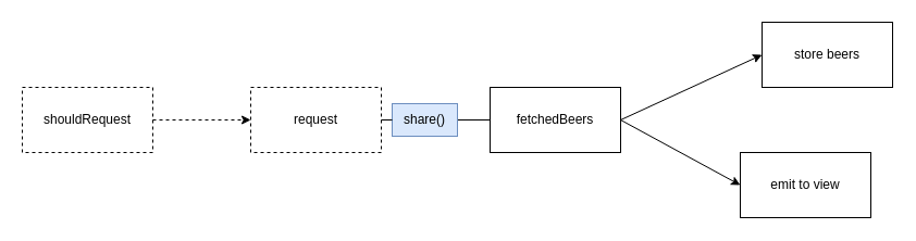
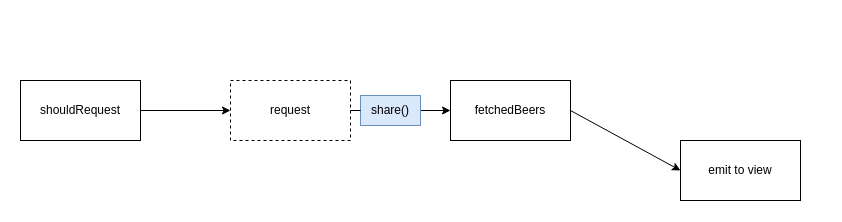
- <mxCell id="5" value="store beers" style="rounded=0;whiteSpace=wrap;html=1;" vertex="1" parent="1"><mxGeometry x="700" y="20" width="120" height="60" as="geometry" /></mxCell>
- <mxCell id="9" value="" style="endArrow=classic;html=1;rounded=0;exitX=1;exitY=0.5;exitDx=0;exitDy=0;entryX=0;entryY=0.5;entryDx=0;entryDy=0;" edge="1" parent="1" source="4" target="5"><mxGeometry width="50" height="50" relative="1" as="geometry"><mxPoint x="410" y="120" as="sourcePoint" /><mxPoint x="460" y="120" as="targetPoint" /></mxGeometry></mxCell>
- <mxCell id="2" value="shouldRequest" style="rounded=0;whiteSpace=wrap;html=1;dashed=1;" vertex="1" parent="1"><mxGeometry x="20" y="80" width="120" height="60" as="geometry" /></mxCell>
+ <mxCell id="2" value="shouldRequest" style="rounded=0;whiteSpace=wrap;html=1;" vertex="1" parent="1"><mxGeometry x="20" y="80" width="120" height="60" as="geometry" /></mxCell>
- <mxCell id="7" value="" style="endArrow=classic;html=1;rounded=0;exitX=1;exitY=0.5;exitDx=0;exitDy=0;entryX=0;entryY=0.5;entryDx=0;entryDy=0;dashed=1;" edge="1" parent="1" source="2" target="3"><mxGeometry width="50" height="50" relative="1" as="geometry"><mxPoint x="400" y="240" as="sourcePoint" /><mxPoint x="450" y="190" as="targetPoint" /></mxGeometry></mxCell>
+ <mxCell id="7" value="" style="endArrow=classic;html=1;rounded=0;exitX=1;exitY=0.5;exitDx=0;exitDy=0;entryX=0;entryY=0.5;entryDx=0;entryDy=0;" edge="1" parent="1" source="2" target="3"><mxGeometry width="50" height="50" relative="1" as="geometry"><mxPoint x="400" y="240" as="sourcePoint" /><mxPoint x="450" y="190" as="targetPoint" /></mxGeometry></mxCell>
- <mxCell id="8" value="" style="endArrow=none;html=1;rounded=0;exitX=1;exitY=0.5;exitDx=0;exitDy=0;entryX=0;entryY=0.5;entryDx=0;entryDy=0;startArrow=none;" edge="1" parent="1" source="11" target="4"><mxGeometry width="50" height="50" relative="1" as="geometry"><mxPoint x="240" y="120" as="sourcePoint" /><mxPoint x="290" y="120" as="targetPoint" /></mxGeometry></mxCell>
+ <mxCell id="8" value="" style="endArrow=classic;html=1;rounded=0;exitX=1;exitY=0.5;exitDx=0;exitDy=0;entryX=0;entryY=0.5;entryDx=0;entryDy=0;startArrow=none;" edge="1" parent="1" source="11" target="4"><mxGeometry width="50" height="50" relative="1" as="geometry"><mxPoint x="240" y="120" as="sourcePoint" /><mxPoint x="290" y="120" as="targetPoint" /></mxGeometry></mxCell>
